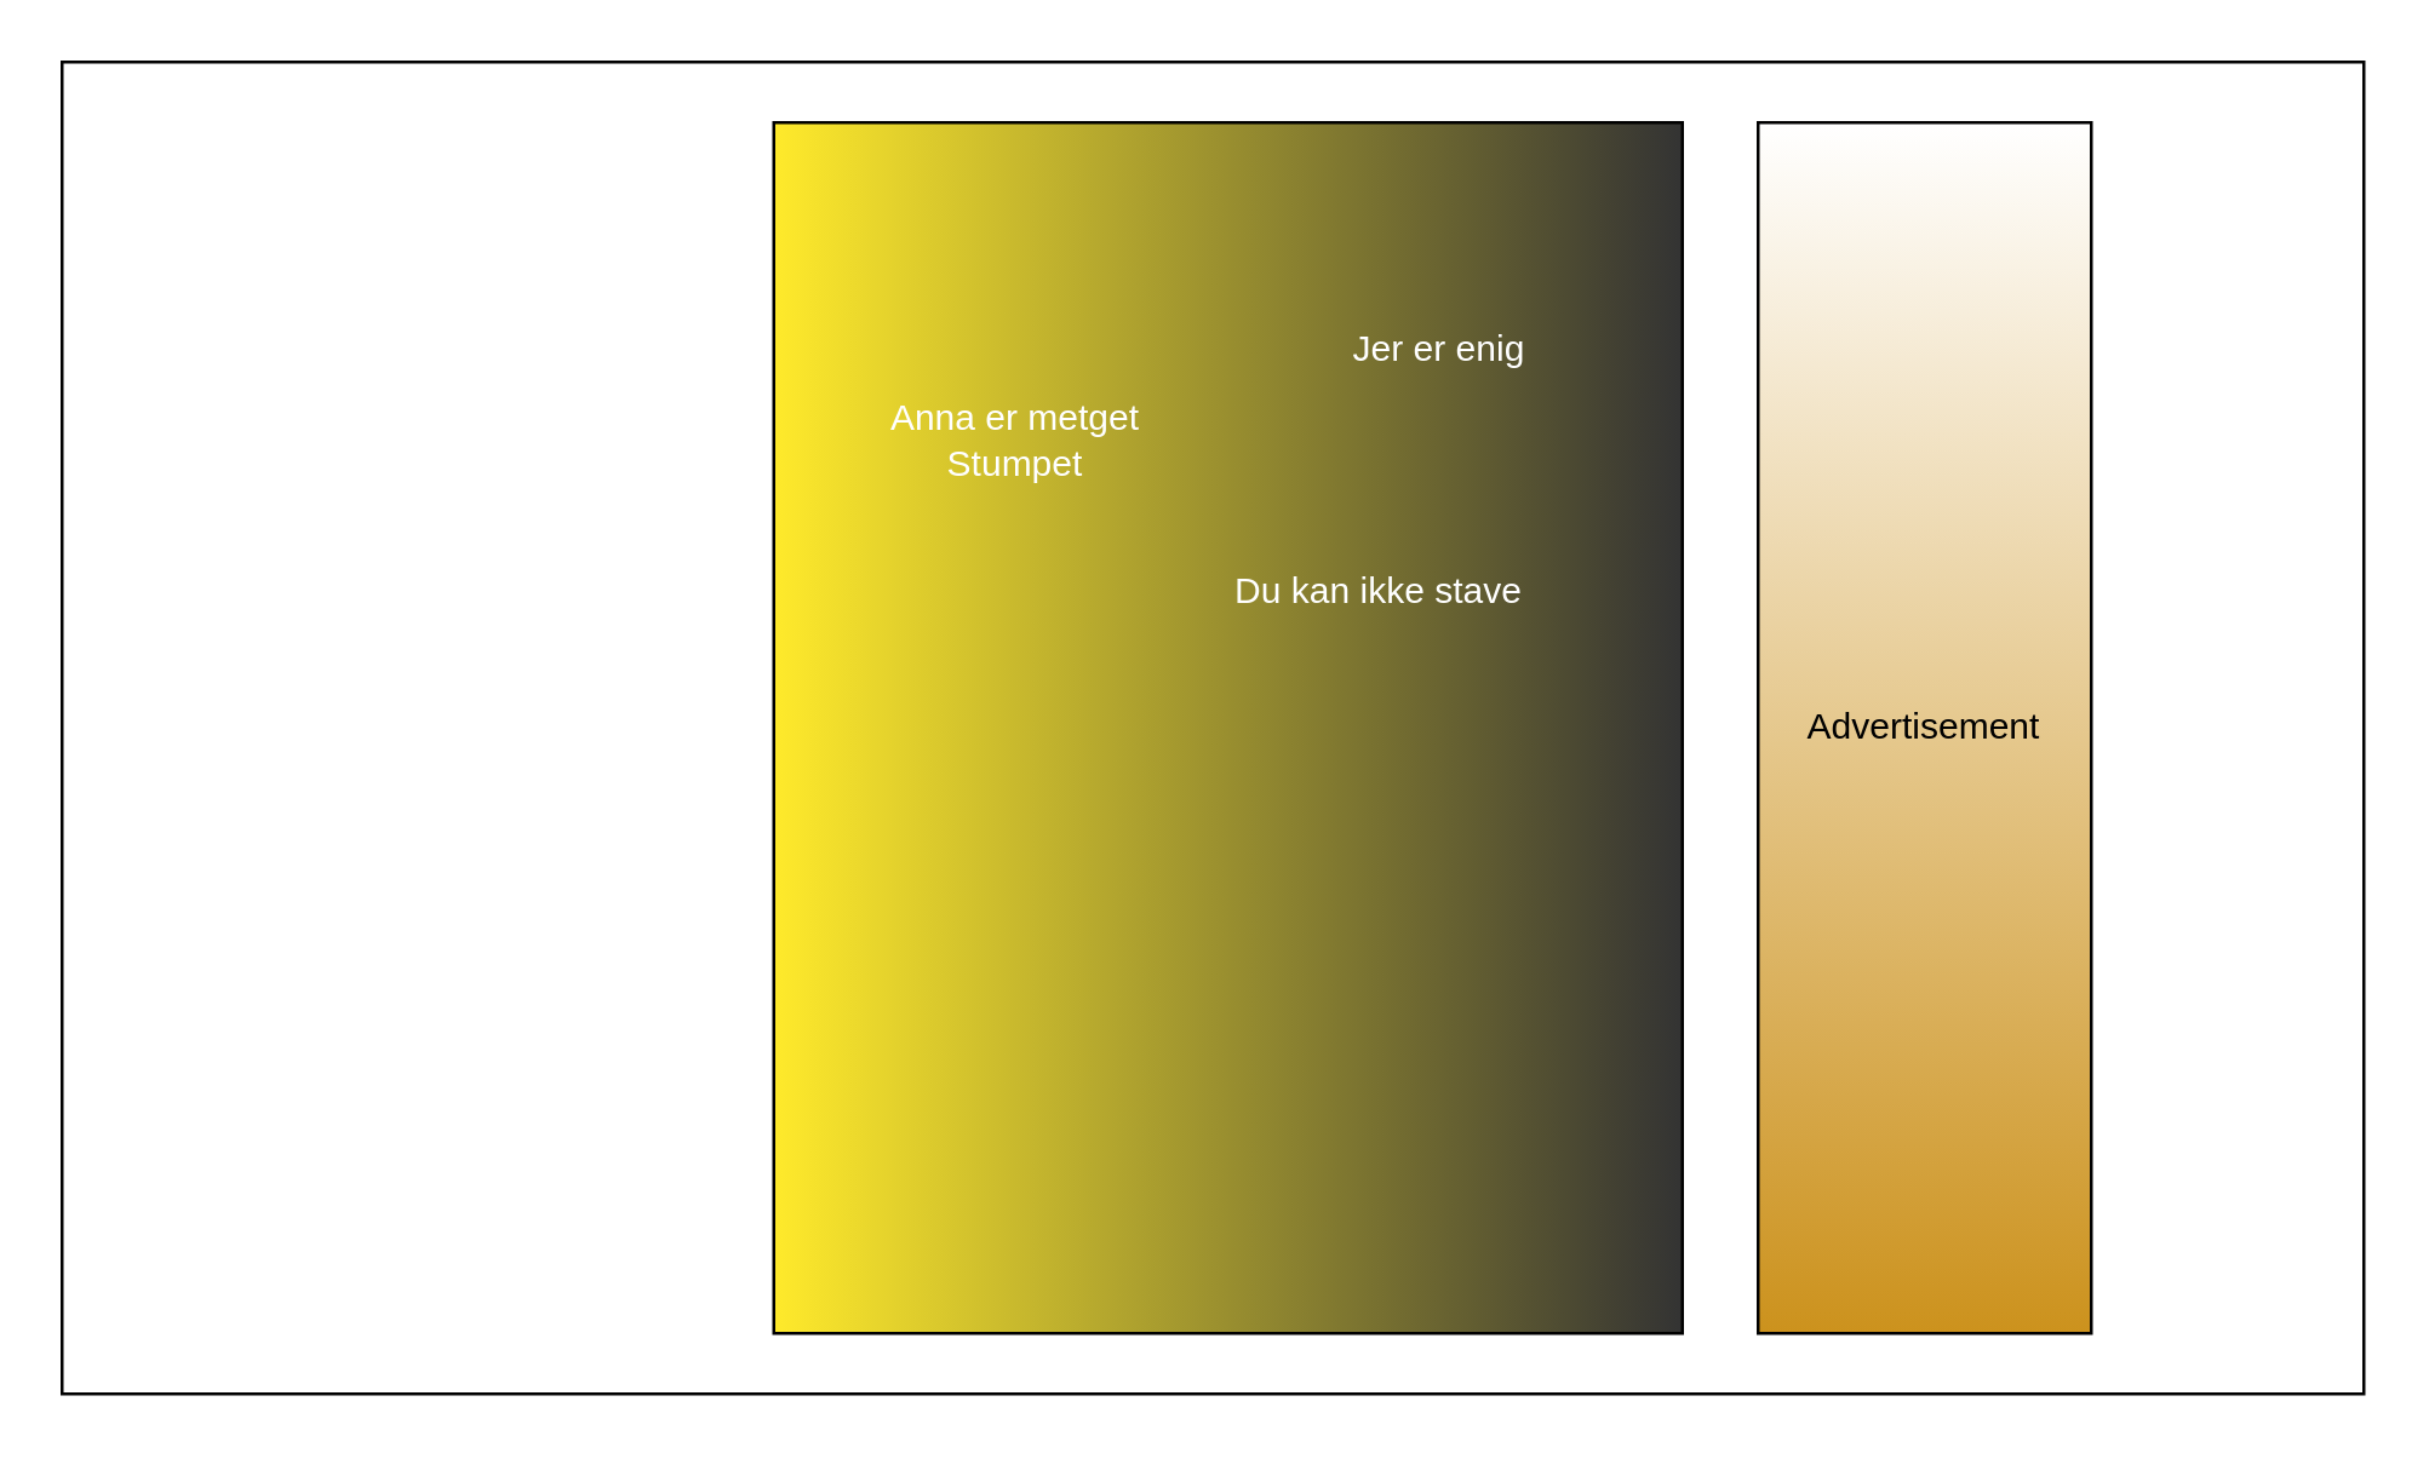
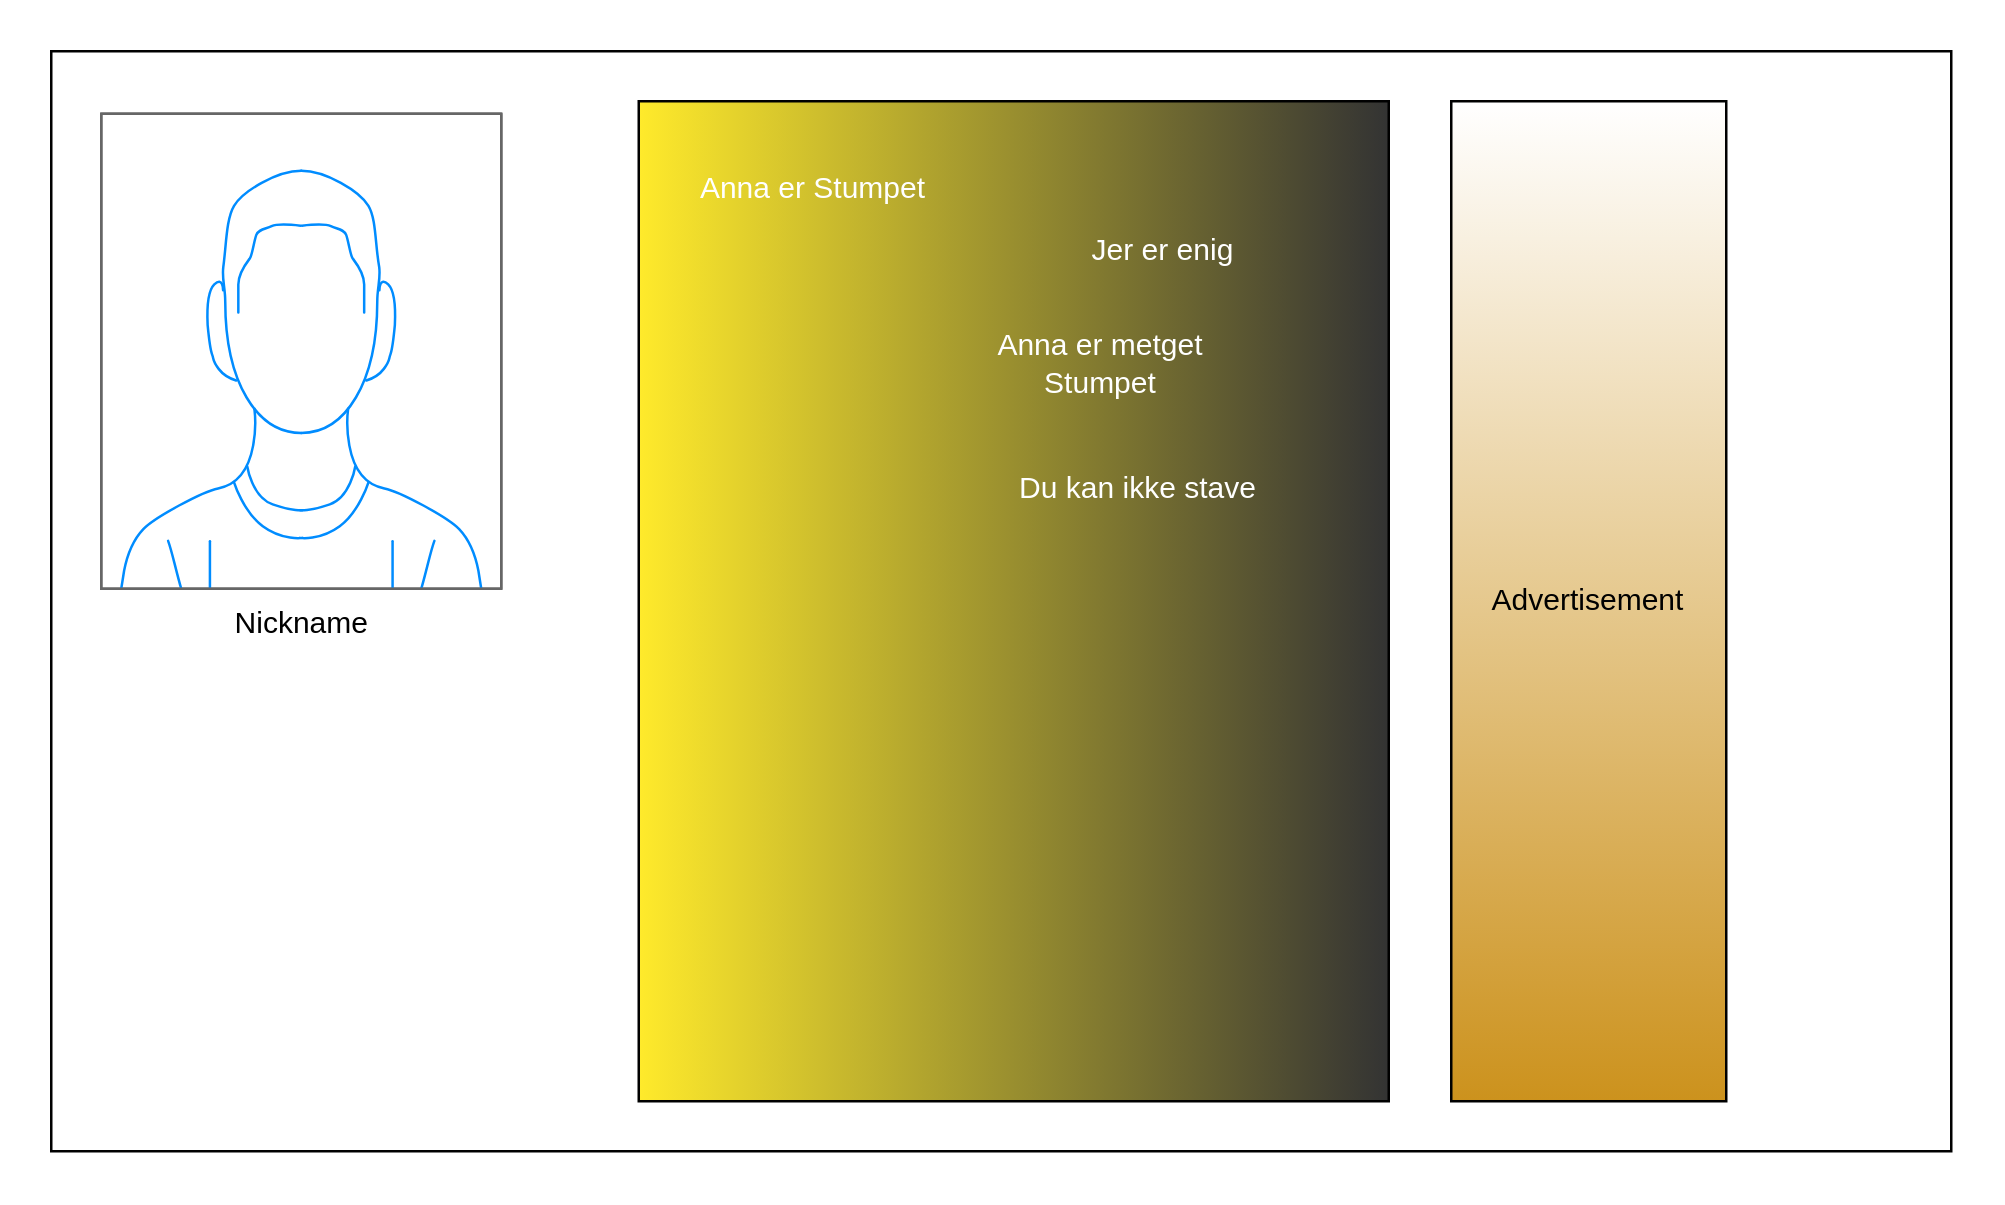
+ <mxCell id="4" value="Anna er Stumpet" style="text;html=1;align=center;verticalAlign=middle;whiteSpace=wrap;rounded=0;fontColor=#FFFFFF;" vertex="1" parent="1"><mxGeometry x="265" y="65" width="120" height="20" as="geometry" /></mxCell>
- <mxCell id="5" value="Jer er enig" style="text;html=1;align=center;verticalAlign=middle;whiteSpace=wrap;rounded=0;fontColor=#FFFFFF;" vertex="1" parent="1"><mxGeometry x="415" y="105" width="120" height="20" as="geometry" /></mxCell>
+ <mxCell id="5" value="Jer er enig" style="text;html=1;align=center;verticalAlign=middle;whiteSpace=wrap;rounded=0;fontColor=#FFFFFF;" vertex="1" parent="1"><mxGeometry x="405" y="90" width="120" height="20" as="geometry" /></mxCell>
+ <mxCell id="8" value="Nickname" style="verticalLabelPosition=bottom;shadow=0;dashed=0;align=center;html=1;verticalAlign=top;strokeWidth=1;shape=mxgraph.mockup.containers.userMale;strokeColor=#666666;strokeColor2=#008cff;fillColor=#ffffff;gradientColor=#CC00CC;fontColor=#000000;" vertex="1" parent="1"><mxGeometry x="40" y="45" width="160" height="190" as="geometry" /></mxCell>
- <mxCell id="6" value="Anna er metget Stumpet" style="text;html=1;align=center;verticalAlign=middle;whiteSpace=wrap;rounded=0;fontColor=#FFFFFF;" vertex="1" parent="1"><mxGeometry x="275" y="135" width="120" height="20" as="geometry" /></mxCell>
+ <mxCell id="6" value="Anna er metget Stumpet" style="text;html=1;align=center;verticalAlign=middle;whiteSpace=wrap;rounded=0;fontColor=#FFFFFF;" vertex="1" parent="1"><mxGeometry x="380" y="135" width="120" height="20" as="geometry" /></mxCell>
